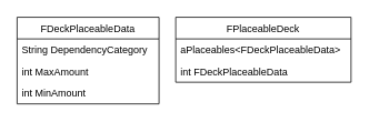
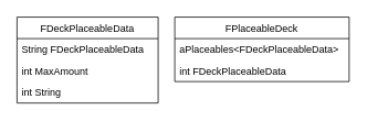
- <mxCell id="6" value="String DependencyCategory" style="text;strokeColor=none;fillColor=none;align=left;verticalAlign=top;spacingLeft=4;spacingRight=4;overflow=hidden;rotatable=0;points=[[0,0.5],[1,0.5]];portConstraint=eastwest;" vertex="1" parent="5"><mxGeometry y="26" width="170" height="26" as="geometry" /></mxCell>
+ <mxCell id="6" value="String FDeckPlaceableData" style="text;strokeColor=none;fillColor=none;align=left;verticalAlign=top;spacingLeft=4;spacingRight=4;overflow=hidden;rotatable=0;points=[[0,0.5],[1,0.5]];portConstraint=eastwest;" vertex="1" parent="5"><mxGeometry y="26" width="170" height="26" as="geometry" /></mxCell>
- <mxCell id="8" value="int MinAmount" style="text;strokeColor=none;fillColor=none;align=left;verticalAlign=top;spacingLeft=4;spacingRight=4;overflow=hidden;rotatable=0;points=[[0,0.5],[1,0.5]];portConstraint=eastwest;" vertex="1" parent="5"><mxGeometry y="78" width="170" height="26" as="geometry" /></mxCell>
+ <mxCell id="8" value="int String" style="text;strokeColor=none;fillColor=none;align=left;verticalAlign=top;spacingLeft=4;spacingRight=4;overflow=hidden;rotatable=0;points=[[0,0.5],[1,0.5]];portConstraint=eastwest;" vertex="1" parent="5"><mxGeometry y="78" width="170" height="26" as="geometry" /></mxCell>
